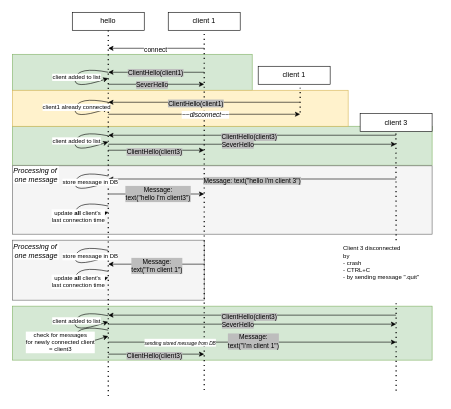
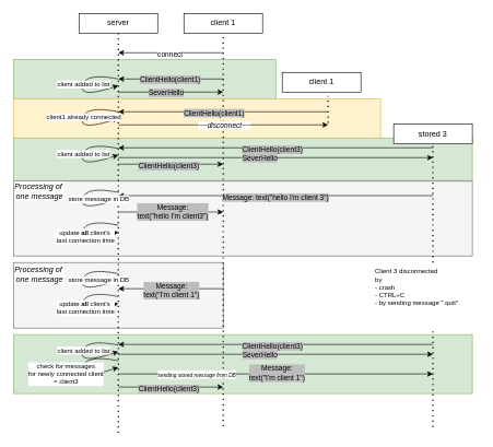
- <mxCell id="12" value="hello" style="rounded=0;whiteSpace=wrap;html=1;" parent="1" vertex="1"><mxGeometry x="120" y="20" width="120" height="30" as="geometry" /></mxCell>
+ <mxCell id="12" value="server" style="rounded=0;whiteSpace=wrap;html=1;" parent="1" vertex="1"><mxGeometry x="120" y="20" width="120" height="30" as="geometry" /></mxCell>
- <mxCell id="15" value="client 3" style="rounded=0;whiteSpace=wrap;html=1;" parent="1" vertex="1"><mxGeometry x="600" y="189" width="120" height="30" as="geometry" /></mxCell>
+ <mxCell id="15" value="stored 3" style="rounded=0;whiteSpace=wrap;html=1;" parent="1" vertex="1"><mxGeometry x="600" y="189" width="120" height="30" as="geometry" /></mxCell>
